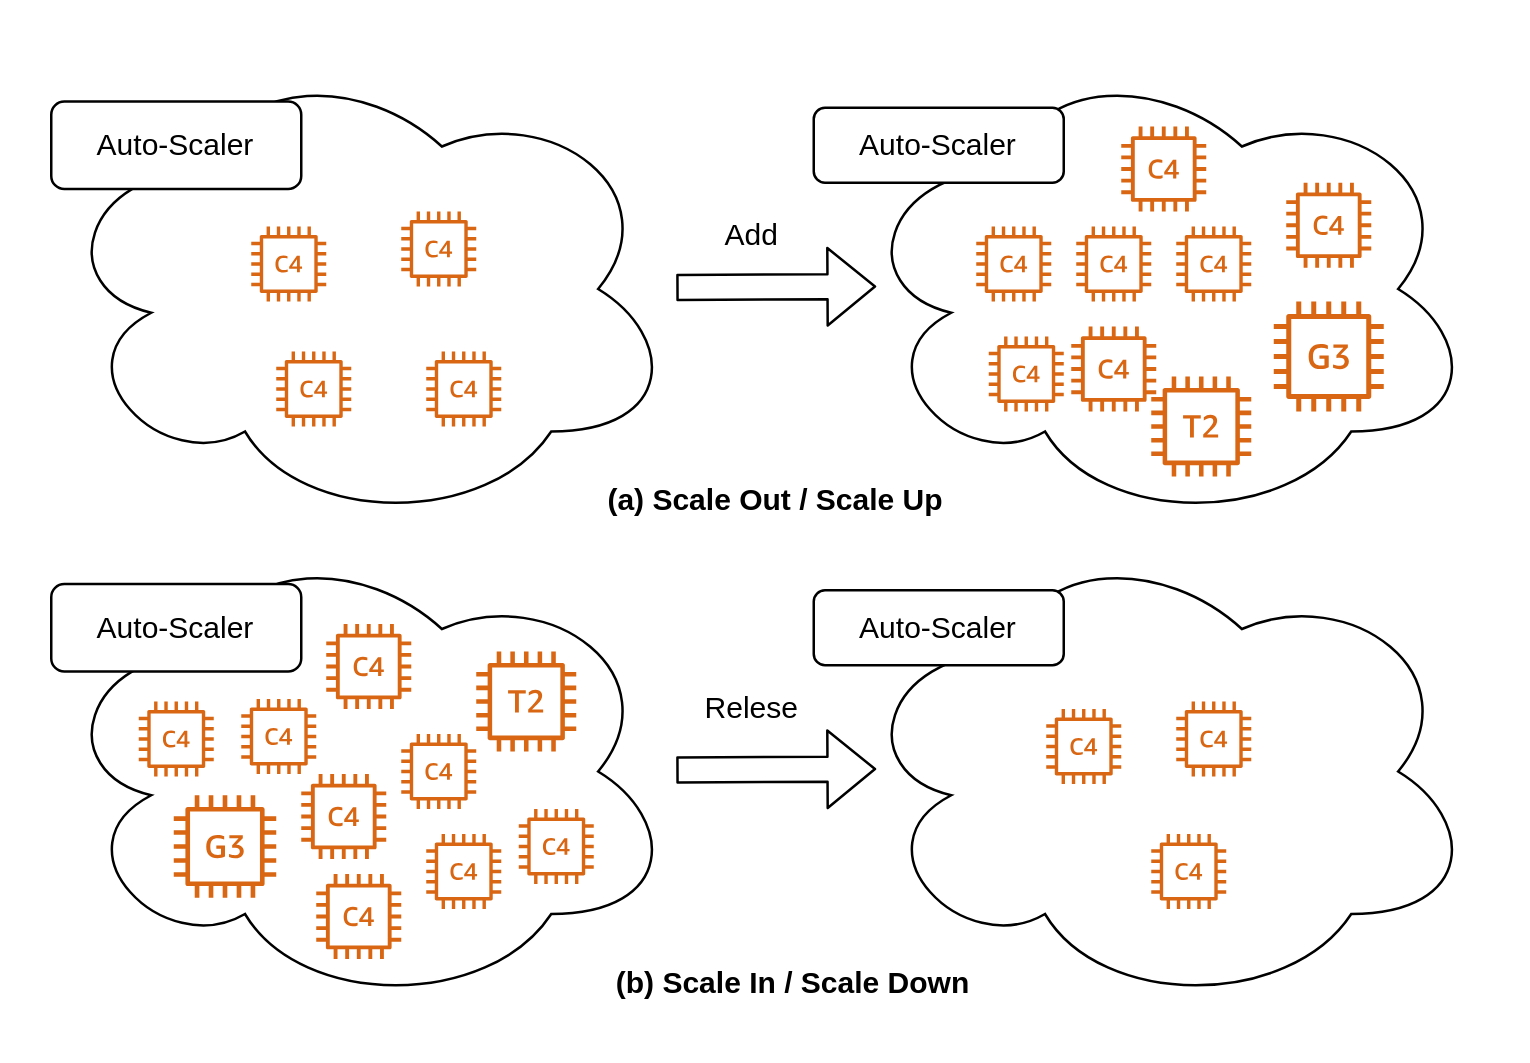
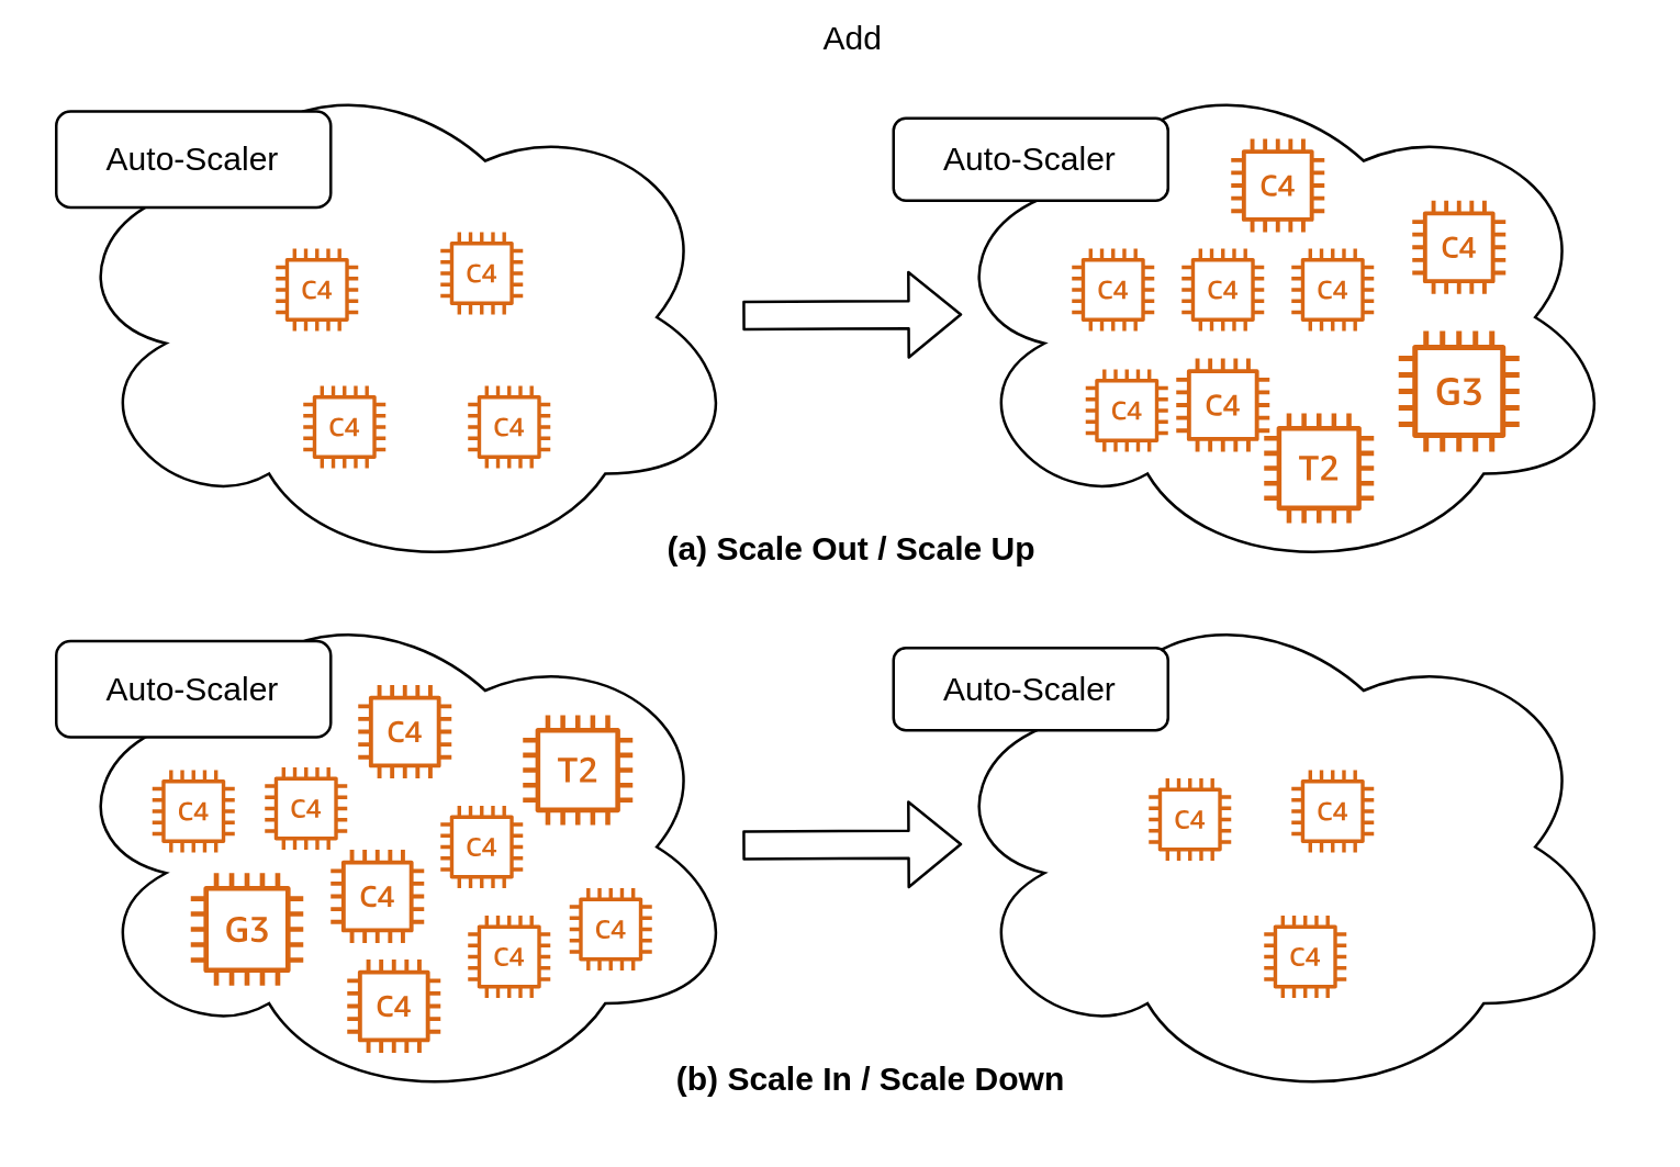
- <mxCell id="40" value="Add" style="text;html=1;align=center;verticalAlign=middle;resizable=0;points=[];autosize=1;" vertex="1" parent="1"><mxGeometry x="280" y="84" width="40" height="20" as="geometry" /></mxCell>
+ <mxCell id="40" value="Add" style="text;html=1;align=center;verticalAlign=middle;resizable=0;points=[];autosize=1;" vertex="1" parent="1"><mxGeometry x="290" y="4" width="40" height="20" as="geometry" /></mxCell>
- <mxCell id="41" value="Relese" style="text;html=1;align=center;verticalAlign=middle;resizable=0;points=[];autosize=1;" vertex="1" parent="1"><mxGeometry x="275" y="273" width="50" height="20" as="geometry" /></mxCell>
